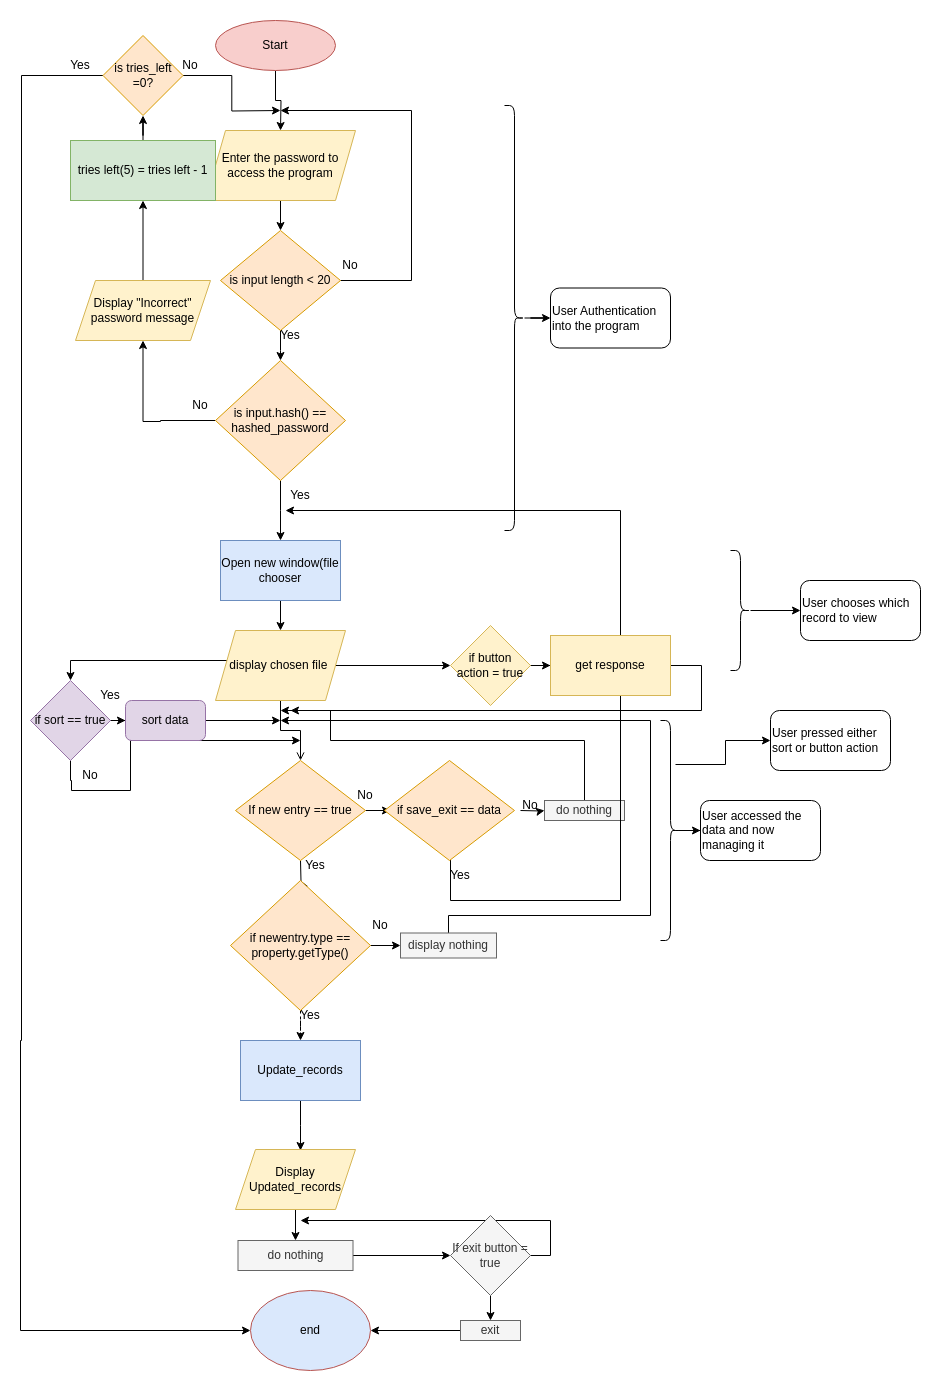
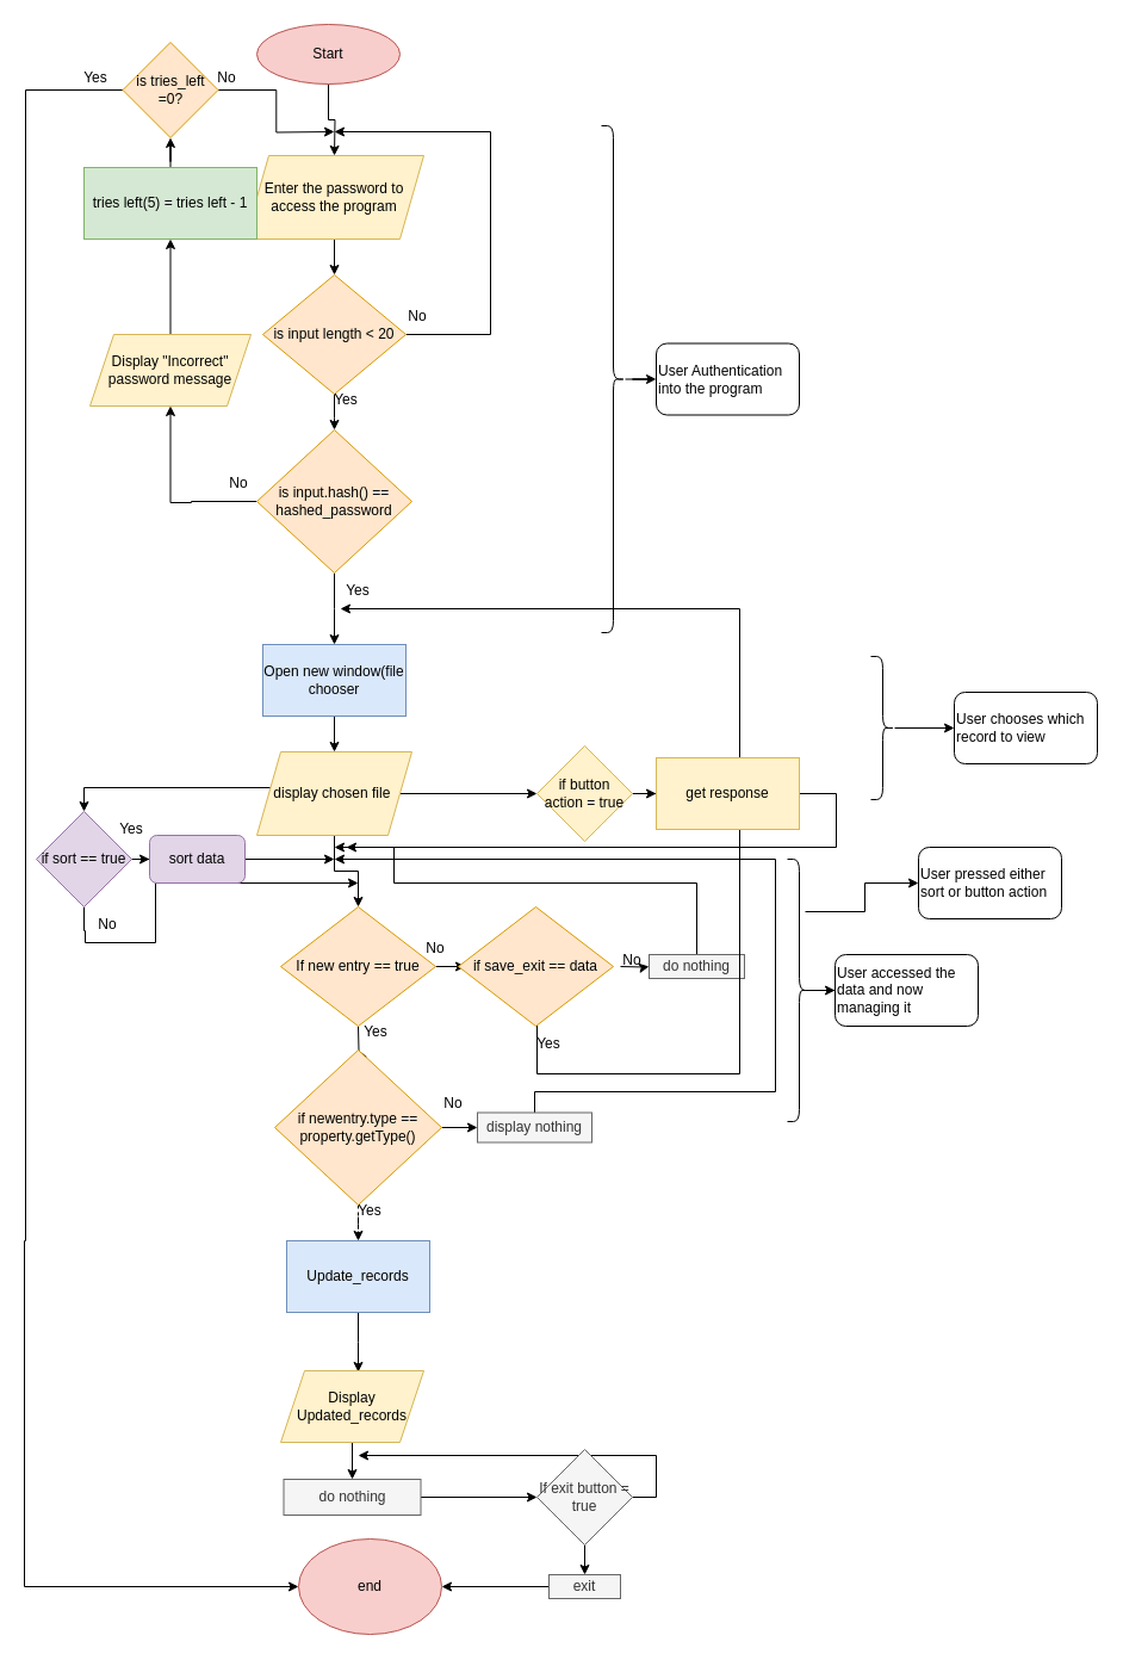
- <mxCell id="34" value="" style="edgeStyle=orthogonalEdgeStyle;rounded=0;orthogonalLoop=1;jettySize=auto;html=1;endArrow=open;" edge="1" parent="1" source="37" target="43"><mxGeometry relative="1" as="geometry" /></mxCell>
+ <mxCell id="34" value="" style="edgeStyle=orthogonalEdgeStyle;rounded=0;orthogonalLoop=1;jettySize=auto;html=1;" edge="1" parent="1" source="37" target="43"><mxGeometry relative="1" as="geometry" /></mxCell>
- <mxCell id="19" value="end" style="ellipse;whiteSpace=wrap;html=1;fillColor=#dae8fc;strokeColor=#b85450;" vertex="1" parent="1"><mxGeometry x="250" y="1290" width="120" height="80" as="geometry" /></mxCell>
+ <mxCell id="19" value="end" style="ellipse;whiteSpace=wrap;html=1;fillColor=#f8cecc;strokeColor=#b85450;" vertex="1" parent="1"><mxGeometry x="250" y="1290" width="120" height="80" as="geometry" /></mxCell>
